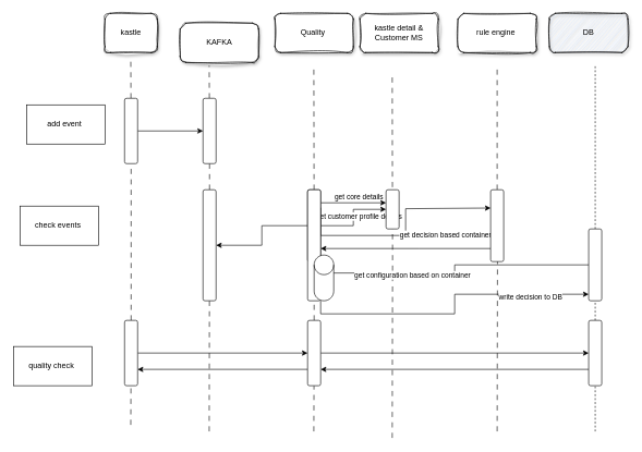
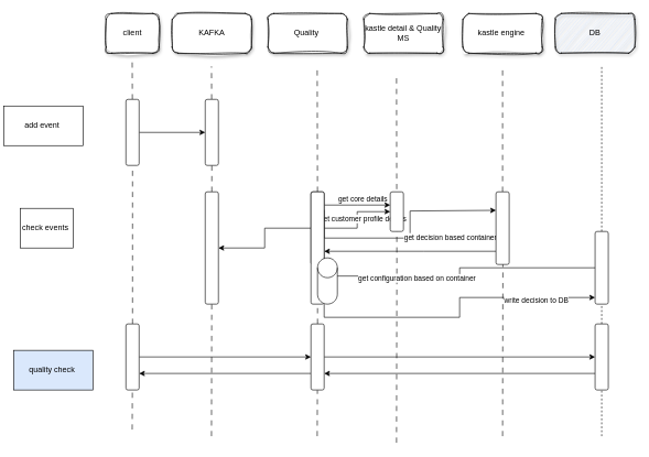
- <mxCell id="9" value="kastle" style="rounded=1;whiteSpace=wrap;html=1;sketch=1;curveFitting=1;jiggle=2;shadow=1;" parent="1" vertex="1"><mxGeometry x="160" y="20" width="80" height="60" as="geometry" /></mxCell>
+ <mxCell id="9" value="client" style="rounded=1;whiteSpace=wrap;html=1;sketch=1;curveFitting=1;jiggle=2;shadow=1;" parent="1" vertex="1"><mxGeometry x="160" y="20" width="80" height="60" as="geometry" /></mxCell>
- <mxCell id="10" value="Quality&amp;nbsp;" style="rounded=1;whiteSpace=wrap;html=1;sketch=1;curveFitting=1;jiggle=2;shadow=1;" parent="1" vertex="1"><mxGeometry x="420" y="20" width="120" height="60" as="geometry" /></mxCell>
+ <mxCell id="10" value="Quality&amp;nbsp;" style="rounded=1;whiteSpace=wrap;html=1;sketch=1;curveFitting=1;jiggle=2;shadow=1;" parent="1" vertex="1"><mxGeometry x="405" y="20" width="120" height="60" as="geometry" /></mxCell>
- <mxCell id="11" value="kastle detail &amp;amp; Customer MS" style="rounded=1;whiteSpace=wrap;html=1;sketch=1;curveFitting=1;jiggle=2;shadow=1;" parent="1" vertex="1"><mxGeometry x="550" y="20" width="120" height="60" as="geometry" /></mxCell>
+ <mxCell id="11" value="kastle detail &amp;amp; Quality MS" style="rounded=1;whiteSpace=wrap;html=1;sketch=1;curveFitting=1;jiggle=2;shadow=1;" parent="1" vertex="1"><mxGeometry x="550" y="20" width="120" height="60" as="geometry" /></mxCell>
- <mxCell id="12" value="rule engine&amp;nbsp;" style="rounded=1;whiteSpace=wrap;html=1;sketch=1;curveFitting=1;jiggle=2;shadow=1;" parent="1" vertex="1"><mxGeometry x="700" y="20" width="120" height="60" as="geometry" /></mxCell>
+ <mxCell id="12" value="kastle engine&amp;nbsp;" style="rounded=1;whiteSpace=wrap;html=1;sketch=1;curveFitting=1;jiggle=2;shadow=1;" parent="1" vertex="1"><mxGeometry x="700" y="20" width="120" height="60" as="geometry" /></mxCell>
- <mxCell id="14" value="KAFKA" style="rounded=1;whiteSpace=wrap;html=1;sketch=1;curveFitting=1;jiggle=2;shadow=1;" parent="1" vertex="1"><mxGeometry x="275" y="35" width="120" height="60" as="geometry" /></mxCell>
+ <mxCell id="14" value="KAFKA" style="rounded=1;whiteSpace=wrap;html=1;sketch=1;curveFitting=1;jiggle=2;shadow=1;" parent="1" vertex="1"><mxGeometry x="260" y="20" width="120" height="60" as="geometry" /></mxCell>
- <mxCell id="16" value="add event&amp;nbsp;" style="whiteSpace=wrap;html=1;" parent="1" vertex="1"><mxGeometry x="40" y="160" width="120" height="60" as="geometry" /></mxCell>
+ <mxCell id="16" value="add event&amp;nbsp;" style="whiteSpace=wrap;html=1;" parent="1" vertex="1"><mxGeometry x="5" y="160" width="120" height="60" as="geometry" /></mxCell>
- <mxCell id="32" value="check events&amp;nbsp;" style="whiteSpace=wrap;html=1;" parent="1" vertex="1"><mxGeometry x="30" y="315" width="120" height="60" as="geometry" /></mxCell>
+ <mxCell id="32" value="check events&amp;nbsp;" style="whiteSpace=wrap;html=1;" parent="1" vertex="1"><mxGeometry x="30" y="315" width="80" height="60" as="geometry" /></mxCell>
- <mxCell id="46" value="quality check&amp;nbsp;" style="whiteSpace=wrap;html=1;" parent="1" vertex="1"><mxGeometry x="20" y="530" width="120" height="60" as="geometry" /></mxCell>
+ <mxCell id="46" value="quality check&amp;nbsp;" style="whiteSpace=wrap;html=1;fillColor=#dae8fc;" parent="1" vertex="1"><mxGeometry x="20" y="530" width="120" height="60" as="geometry" /></mxCell>
